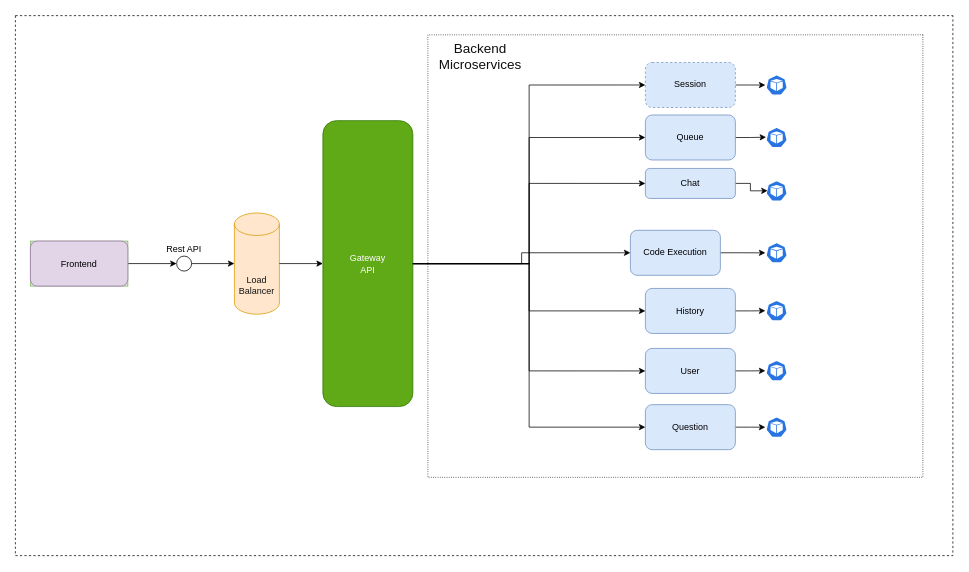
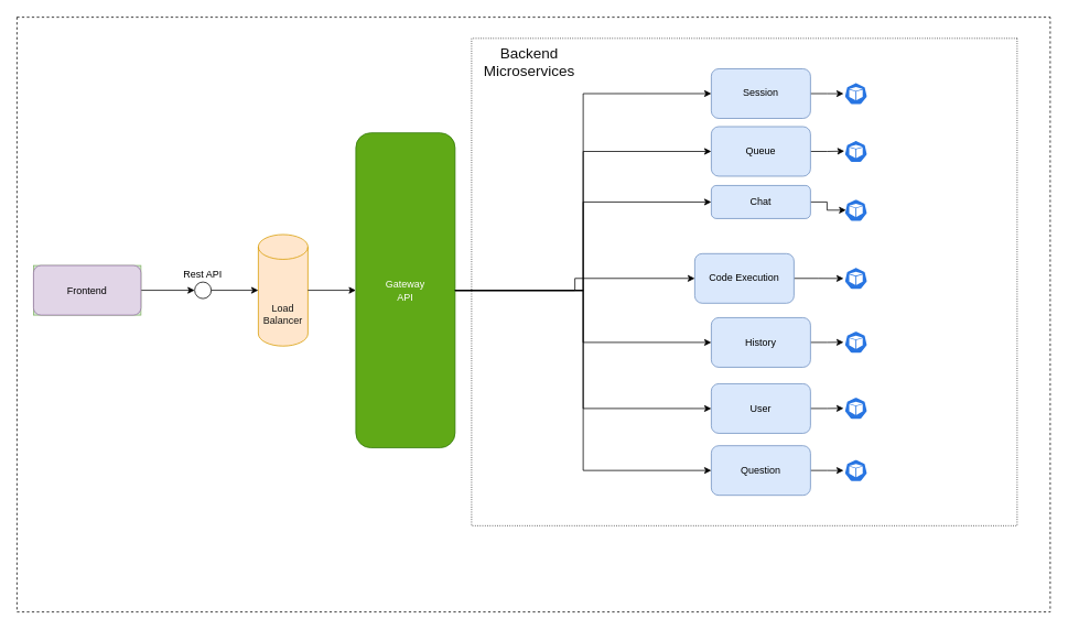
- <mxCell id="12" value="Session" style="rounded=1;whiteSpace=wrap;html=1;fillColor=#dae8fc;strokeColor=#6c8ebf;dashed=1;" vertex="1" parent="2"><mxGeometry x="840" y="62.49" width="120" height="60" as="geometry" /></mxCell>
+ <mxCell id="12" value="Session" style="rounded=1;whiteSpace=wrap;html=1;fillColor=#dae8fc;strokeColor=#6c8ebf;" vertex="1" parent="2"><mxGeometry x="840" y="62.49" width="120" height="60" as="geometry" /></mxCell>
